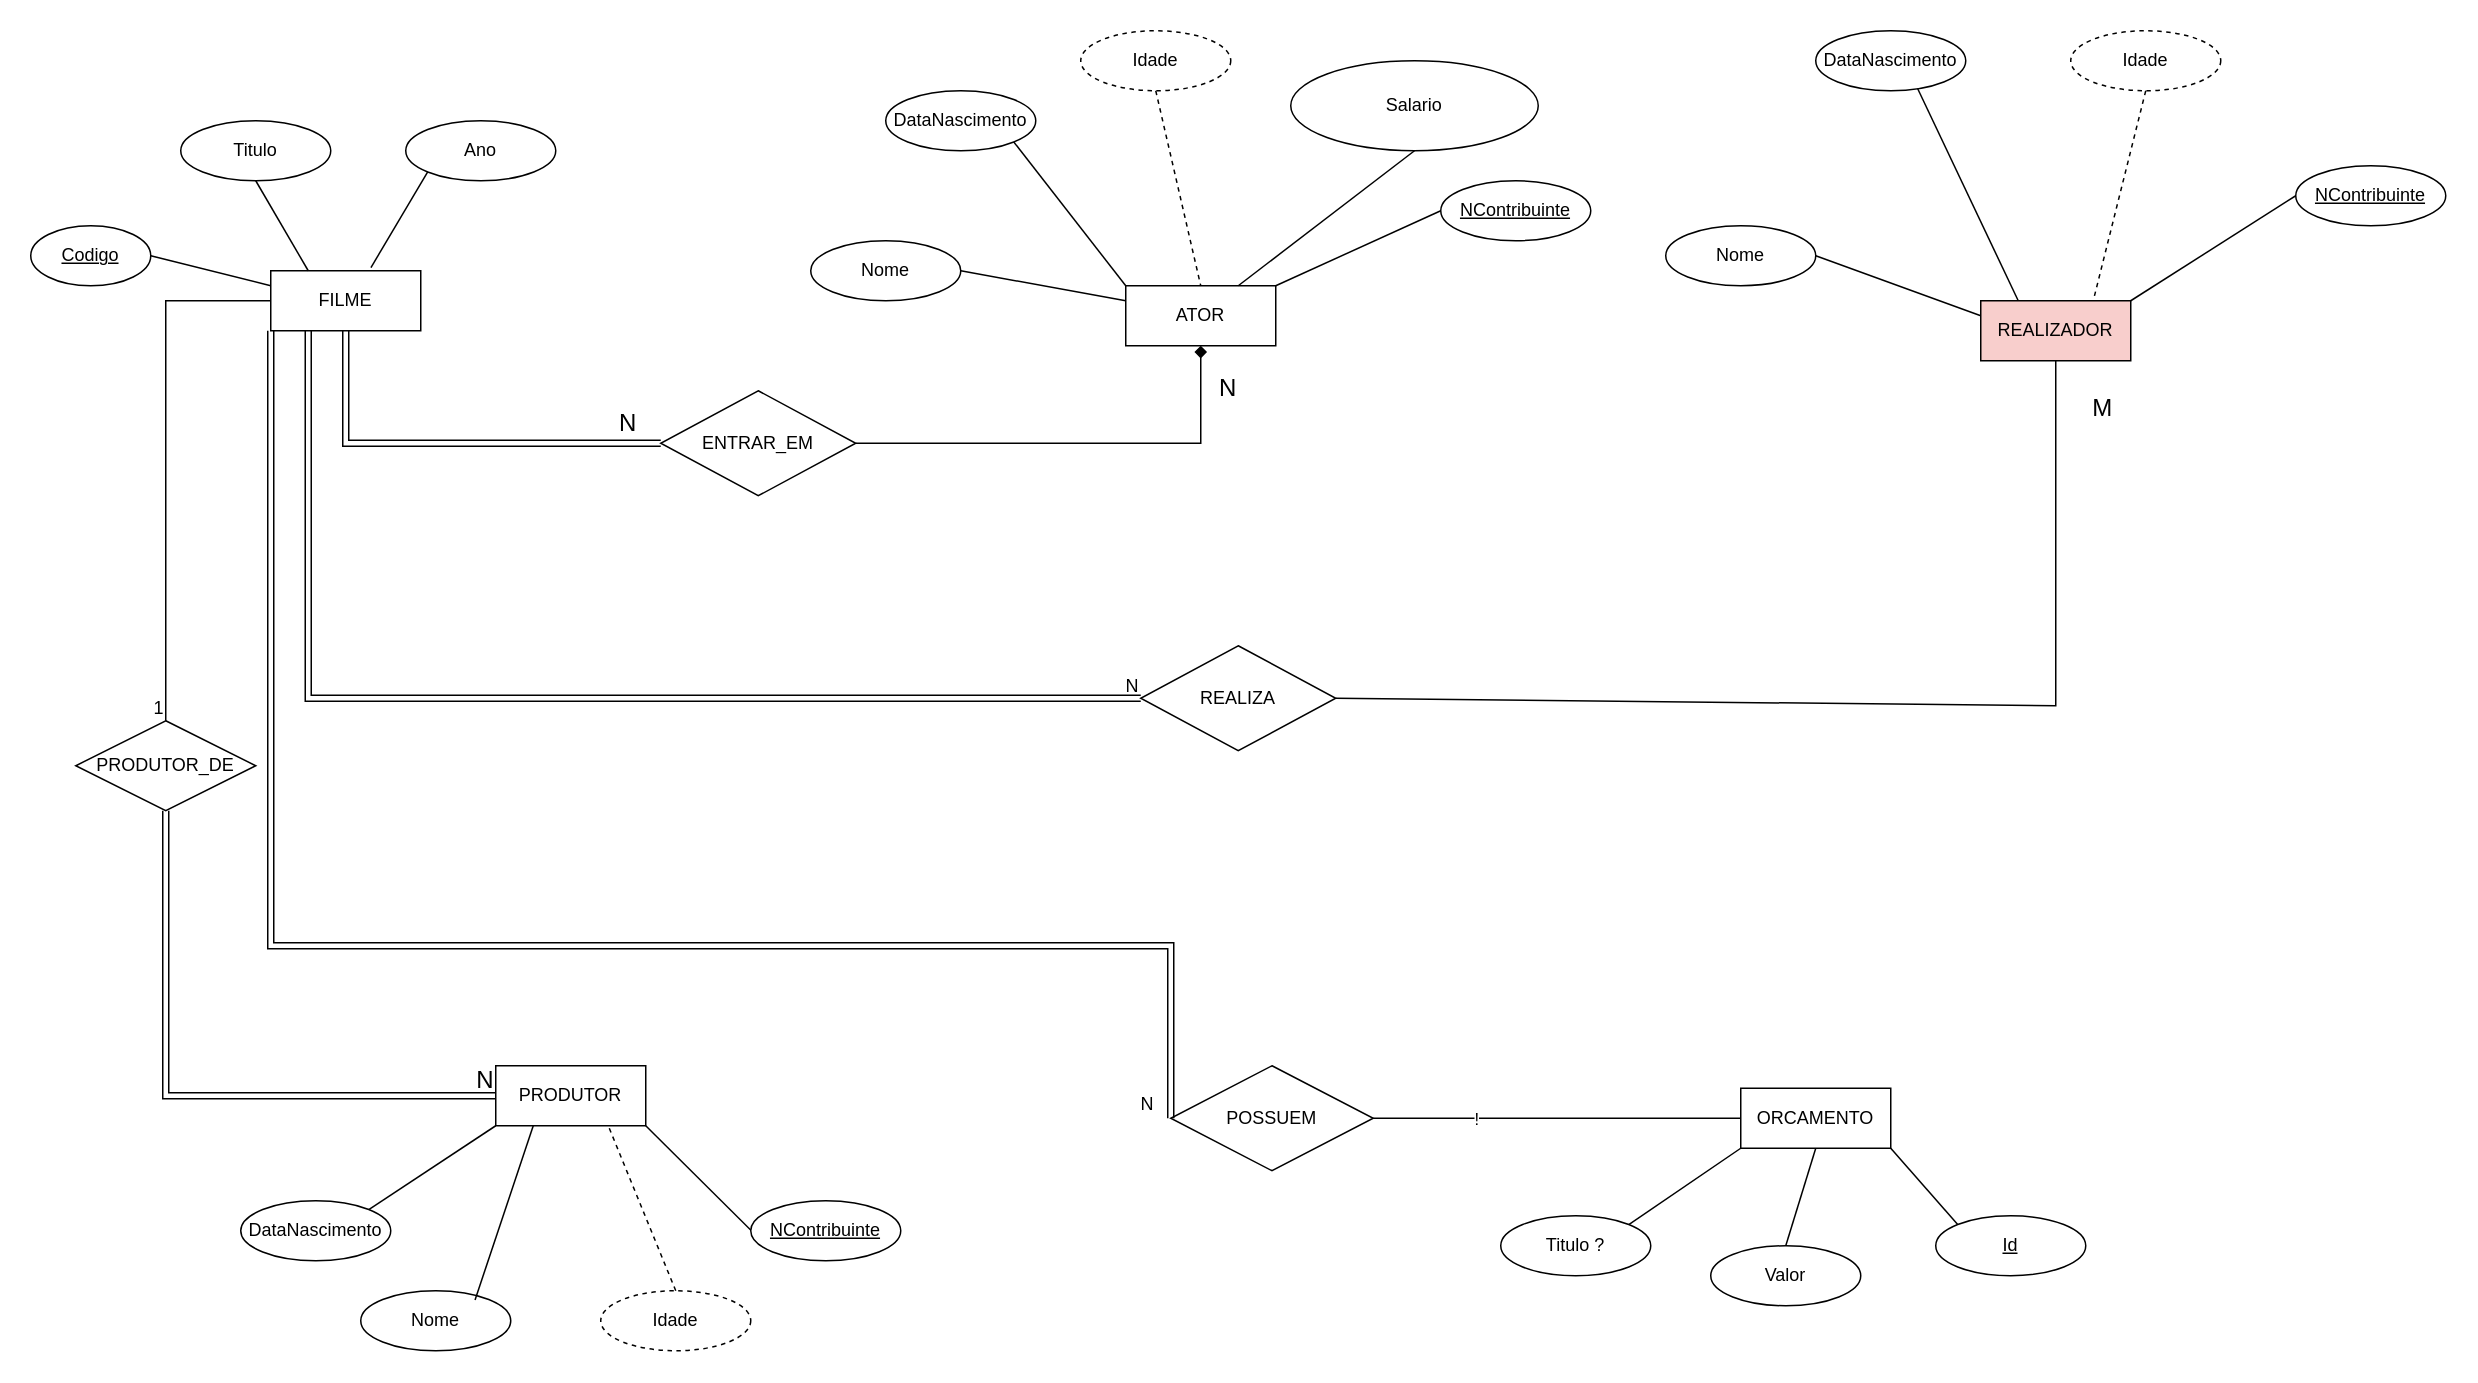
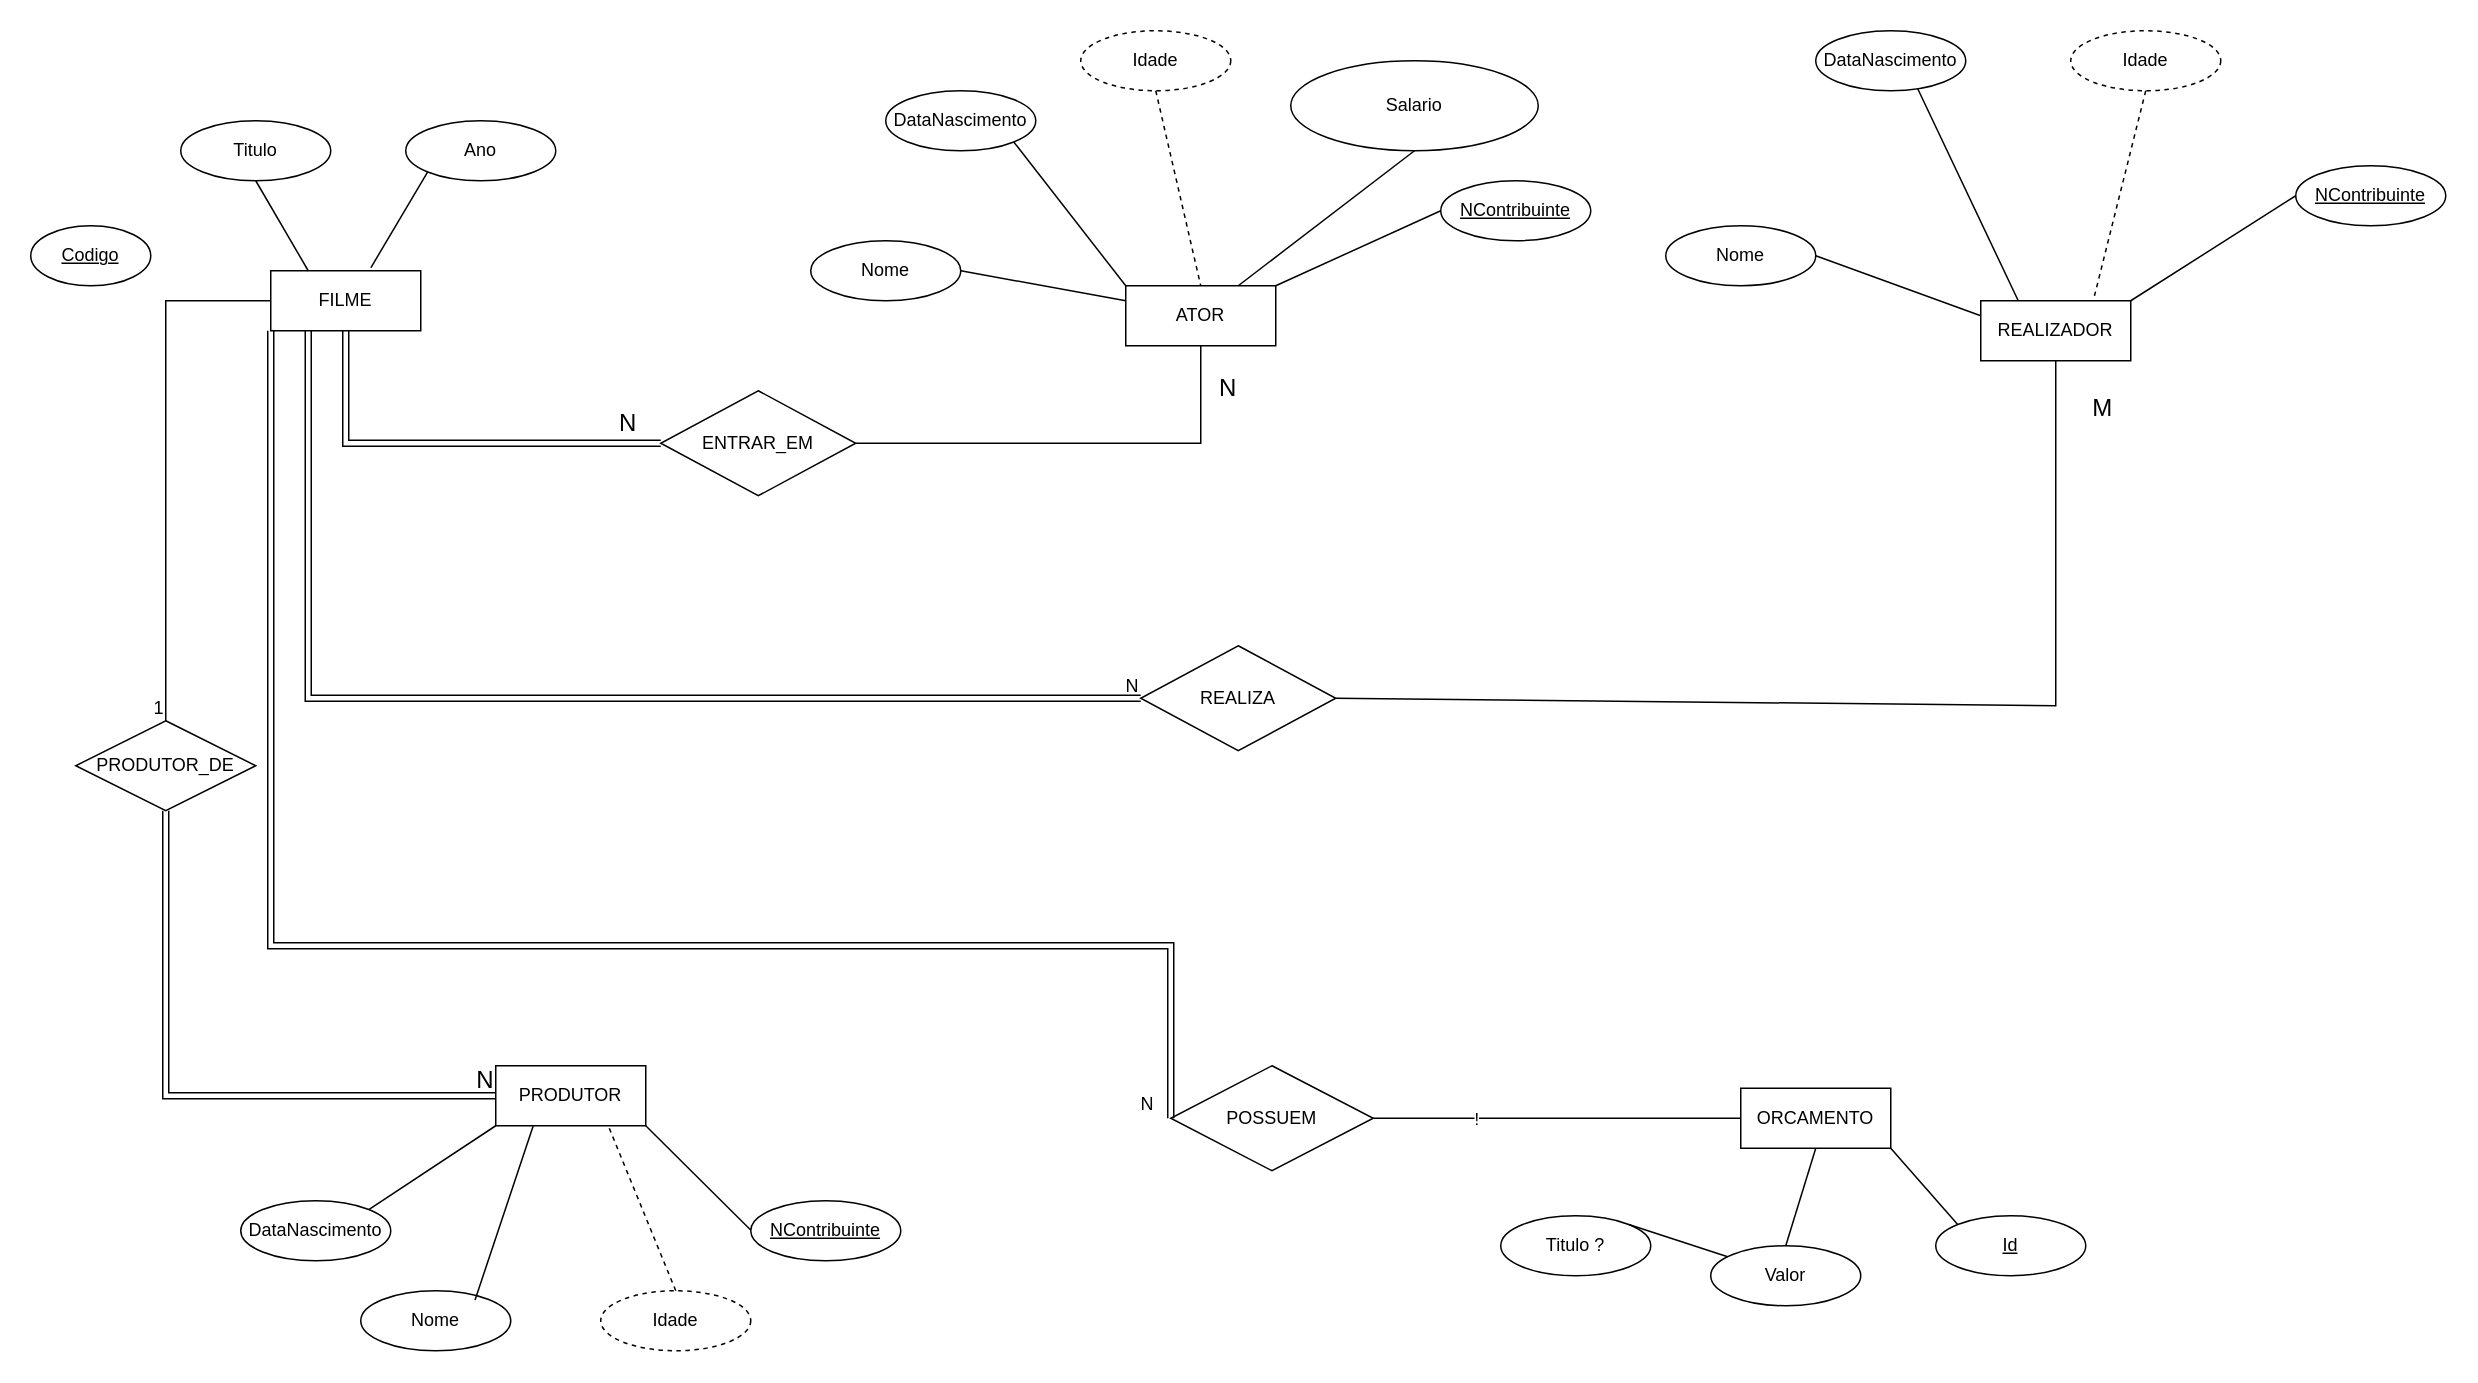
- <mxCell id="7" value="" style="endArrow=none;html=1;rounded=0;exitX=1;exitY=0.5;exitDx=0;exitDy=0;entryX=0;entryY=0.25;entryDx=0;entryDy=0;" parent="1" source="4" target="2" edge="1"><mxGeometry relative="1" as="geometry"><mxPoint x="590" y="230" as="sourcePoint" /><mxPoint x="750" y="230" as="targetPoint" /></mxGeometry></mxCell>
- <mxCell id="20" value="&lt;font style=&quot;vertical-align: inherit;&quot; dir=&quot;auto&quot;&gt;&lt;font style=&quot;vertical-align: inherit;&quot; dir=&quot;auto&quot;&gt;REALIZADOR&lt;/font&gt;&lt;/font&gt;" style="whiteSpace=wrap;html=1;align=center;fillColor=#f8cecc;" parent="1" vertex="1"><mxGeometry x="1320" y="200" width="100" height="40" as="geometry" /></mxCell>
+ <mxCell id="20" value="&lt;font style=&quot;vertical-align: inherit;&quot; dir=&quot;auto&quot;&gt;&lt;font style=&quot;vertical-align: inherit;&quot; dir=&quot;auto&quot;&gt;REALIZADOR&lt;/font&gt;&lt;/font&gt;" style="whiteSpace=wrap;html=1;align=center;" parent="1" vertex="1"><mxGeometry x="1320" y="200" width="100" height="40" as="geometry" /></mxCell>
- <mxCell id="51" value="" style="endArrow=diamond;html=1;rounded=0;exitX=1;exitY=0.5;exitDx=0;exitDy=0;entryX=0.5;entryY=1;entryDx=0;entryDy=0;" edge="1" parent="1" source="45" target="3"><mxGeometry relative="1" as="geometry"><mxPoint x="750" y="480" as="sourcePoint" /><mxPoint x="790" y="270" as="targetPoint" /><Array as="points"><mxPoint x="800" y="295" /></Array></mxGeometry></mxCell>
+ <mxCell id="51" value="" style="endArrow=none;html=1;rounded=0;exitX=1;exitY=0.5;exitDx=0;exitDy=0;entryX=0.5;entryY=1;entryDx=0;entryDy=0;" edge="1" parent="1" source="45" target="3"><mxGeometry relative="1" as="geometry"><mxPoint x="750" y="480" as="sourcePoint" /><mxPoint x="790" y="270" as="targetPoint" /><Array as="points"><mxPoint x="800" y="295" /></Array></mxGeometry></mxCell>
- <mxCell id="42" value="" style="endArrow=none;html=1;rounded=0;exitX=1;exitY=0;exitDx=0;exitDy=0;entryX=0;entryY=1;entryDx=0;entryDy=0;" edge="1" parent="1" source="41" target="38"><mxGeometry relative="1" as="geometry"><mxPoint x="1140" y="1020" as="sourcePoint" /><mxPoint x="1300" y="1020" as="targetPoint" /></mxGeometry></mxCell>
+ <mxCell id="42" value="" style="endArrow=none;html=1;rounded=0;exitX=1;exitY=0;exitDx=0;exitDy=0;" edge="1" parent="1" source="41" target="39"><mxGeometry relative="1" as="geometry"><mxPoint x="1140" y="1020" as="sourcePoint" /><mxPoint x="1300" y="1020" as="targetPoint" /></mxGeometry></mxCell>
